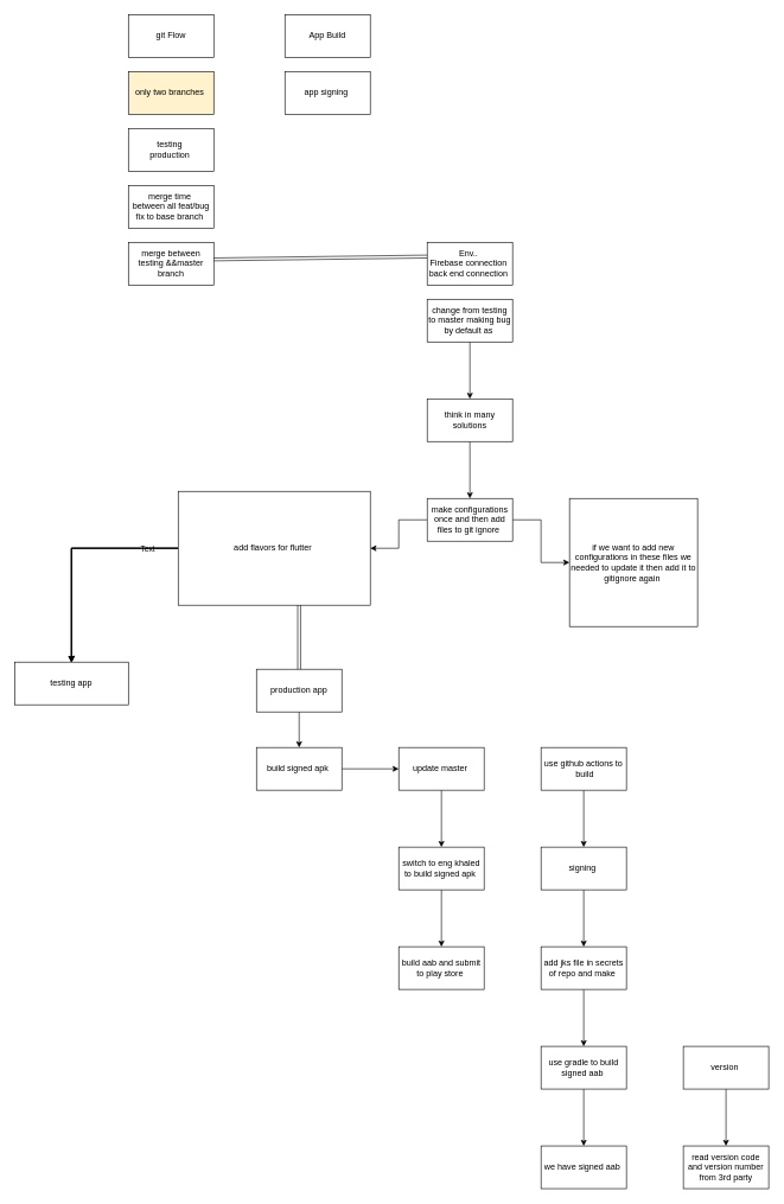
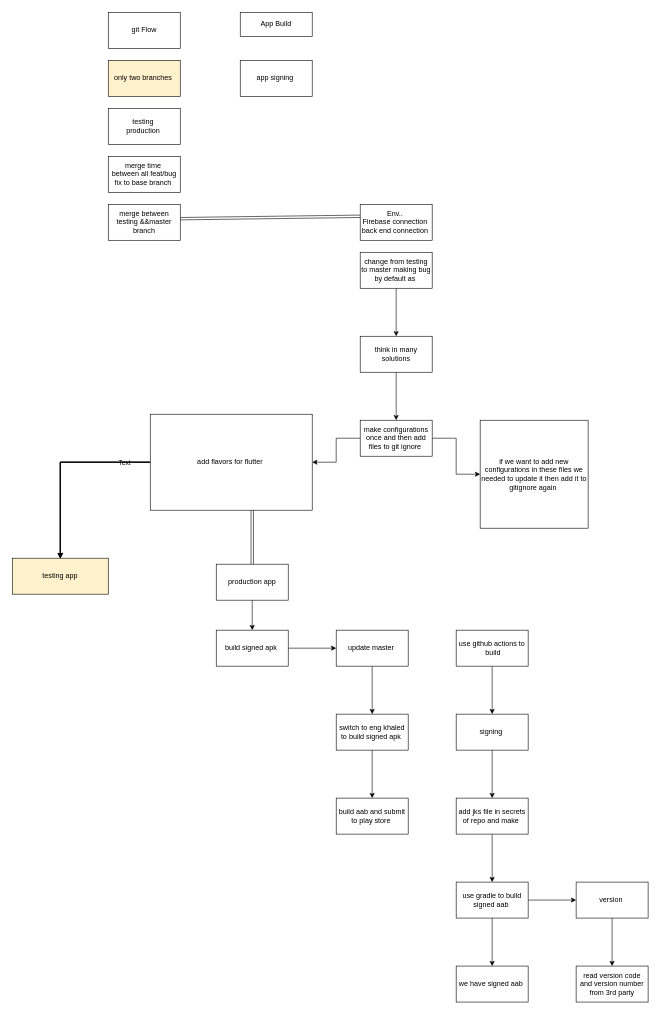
- <mxCell id="6" value="App Build" style="rounded=0;whiteSpace=wrap;html=1;" parent="1" vertex="1"><mxGeometry x="400" width="120" height="60" as="geometry" y="20" /></mxCell>
+ <mxCell id="6" value="App Build" style="rounded=0;whiteSpace=wrap;html=1;" parent="1" vertex="1"><mxGeometry x="400" y="20" width="120" height="40" as="geometry" /></mxCell>
- <mxCell id="29" value="testing app" style="whiteSpace=wrap;html=1;rounded=0;" parent="1" vertex="1"><mxGeometry x="20" y="930" width="160" height="60" as="geometry" /></mxCell>
+ <mxCell id="29" value="testing app" style="whiteSpace=wrap;html=1;rounded=0;fillColor=#fff2cc;" parent="1" vertex="1"><mxGeometry x="20" y="930" width="160" height="60" as="geometry" /></mxCell>
+ <mxCell id="47" value="" style="edgeStyle=orthogonalEdgeStyle;rounded=0;orthogonalLoop=1;jettySize=auto;html=1;" parent="1" source="48" target="51" edge="1"><mxGeometry relative="1" as="geometry" /></mxCell>
